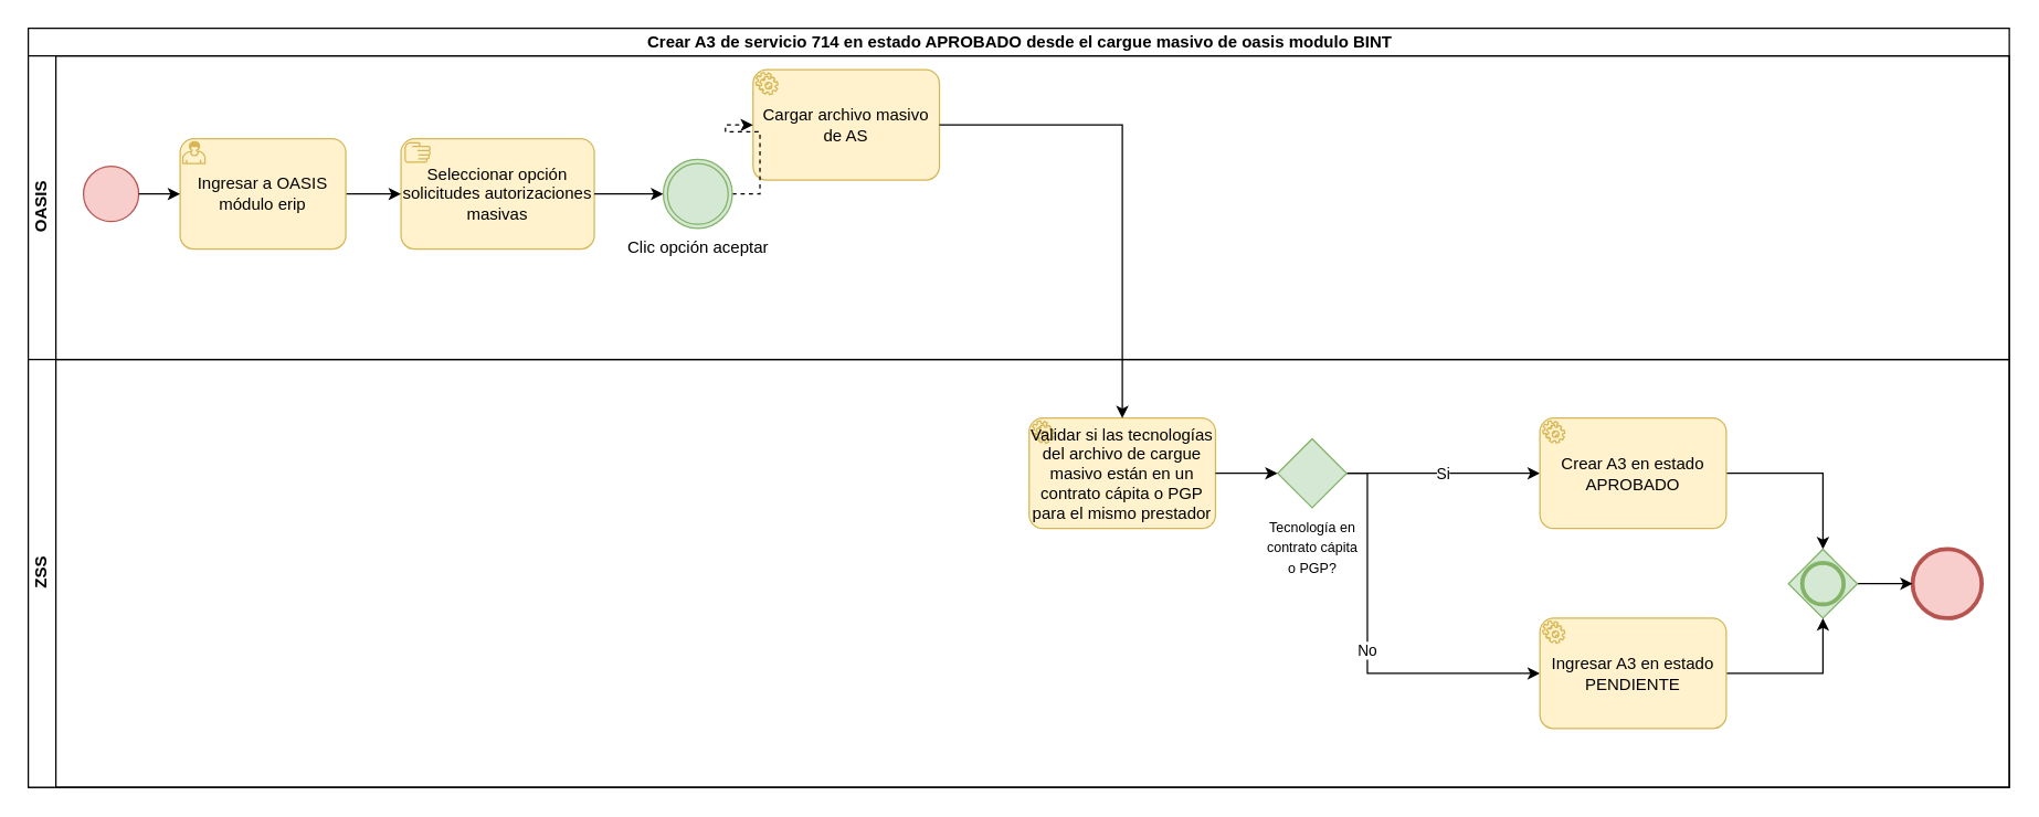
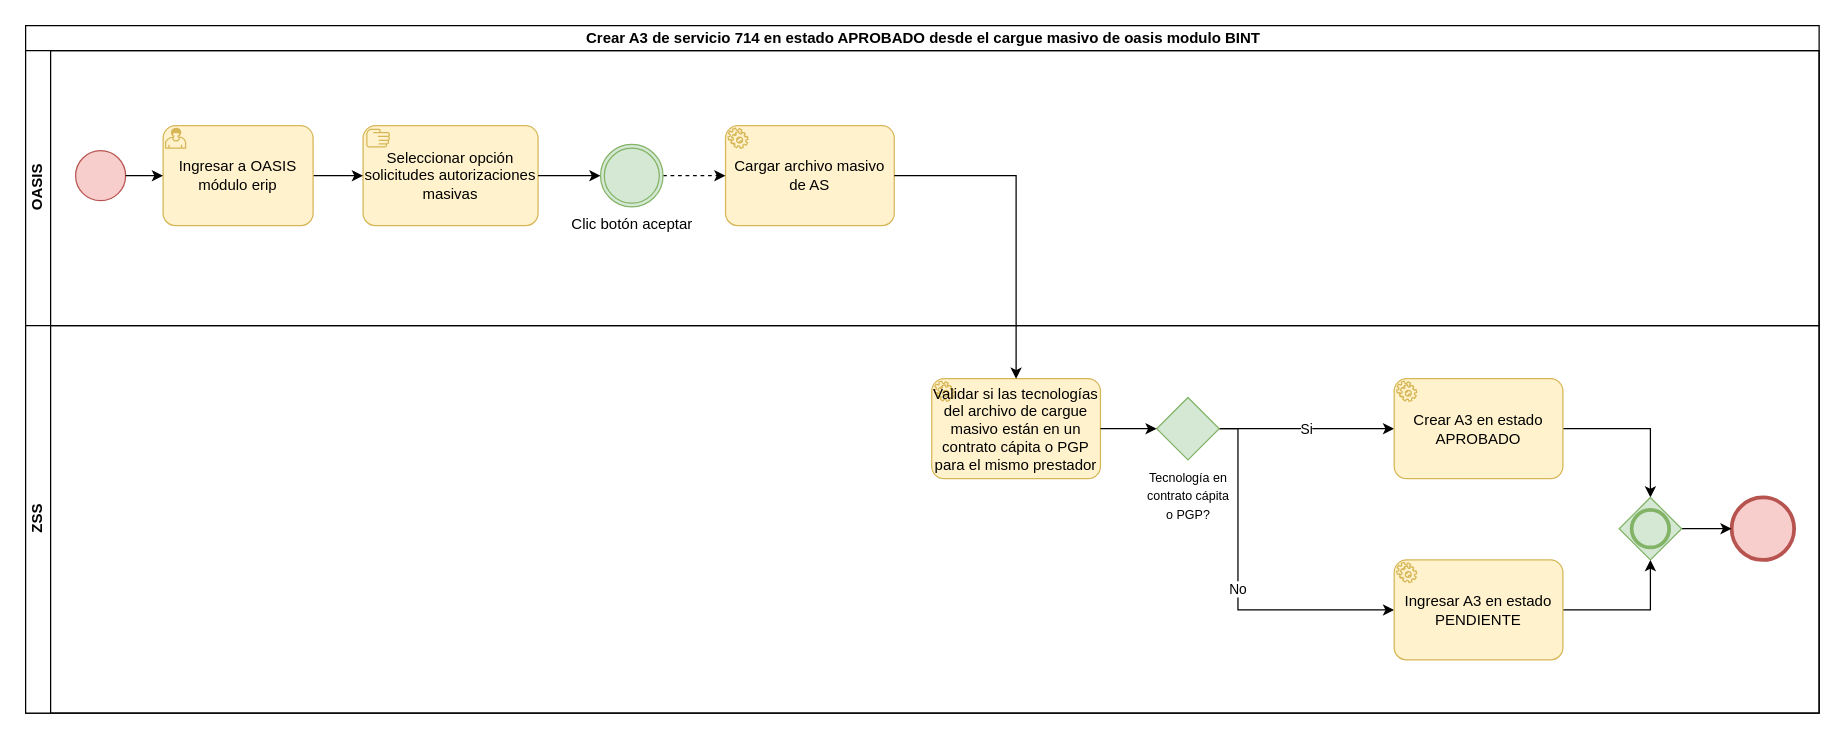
- <mxCell id="10" value="Cargar archivo masivo de AS" style="points=[[0.25,0,0],[0.5,0,0],[0.75,0,0],[1,0.25,0],[1,0.5,0],[1,0.75,0],[0.75,1,0],[0.5,1,0],[0.25,1,0],[0,0.75,0],[0,0.5,0],[0,0.25,0]];shape=mxgraph.bpmn.task;whiteSpace=wrap;rectStyle=rounded;size=10;html=1;container=1;expand=0;collapsible=0;taskMarker=service;fillColor=#fff2cc;strokeColor=#d6b656;" vertex="1" parent="3"><mxGeometry x="525" y="10" width="135" height="80" as="geometry" /></mxCell>
+ <mxCell id="10" value="Cargar archivo masivo de AS" style="points=[[0.25,0,0],[0.5,0,0],[0.75,0,0],[1,0.25,0],[1,0.5,0],[1,0.75,0],[0.75,1,0],[0.5,1,0],[0.25,1,0],[0,0.75,0],[0,0.5,0],[0,0.25,0]];shape=mxgraph.bpmn.task;whiteSpace=wrap;rectStyle=rounded;size=10;html=1;container=1;expand=0;collapsible=0;taskMarker=service;fillColor=#fff2cc;strokeColor=#d6b656;" vertex="1" parent="3"><mxGeometry x="560" y="60" width="135" height="80" as="geometry" /></mxCell>
- <mxCell id="12" value="Clic opción aceptar" style="points=[[0.145,0.145,0],[0.5,0,0],[0.855,0.145,0],[1,0.5,0],[0.855,0.855,0],[0.5,1,0],[0.145,0.855,0],[0,0.5,0]];shape=mxgraph.bpmn.event;html=1;verticalLabelPosition=bottom;labelBackgroundColor=#ffffff;verticalAlign=top;align=center;perimeter=ellipsePerimeter;outlineConnect=0;aspect=fixed;outline=throwing;symbol=general;fillColor=#d5e8d4;strokeColor=#82b366;" vertex="1" parent="3"><mxGeometry x="460" y="75" width="50" height="50" as="geometry" /></mxCell>
+ <mxCell id="12" value="Clic botón aceptar" style="points=[[0.145,0.145,0],[0.5,0,0],[0.855,0.145,0],[1,0.5,0],[0.855,0.855,0],[0.5,1,0],[0.145,0.855,0],[0,0.5,0]];shape=mxgraph.bpmn.event;html=1;verticalLabelPosition=bottom;labelBackgroundColor=#ffffff;verticalAlign=top;align=center;perimeter=ellipsePerimeter;outlineConnect=0;aspect=fixed;outline=throwing;symbol=general;fillColor=#d5e8d4;strokeColor=#82b366;" vertex="1" parent="3"><mxGeometry x="460" y="75" width="50" height="50" as="geometry" /></mxCell>
